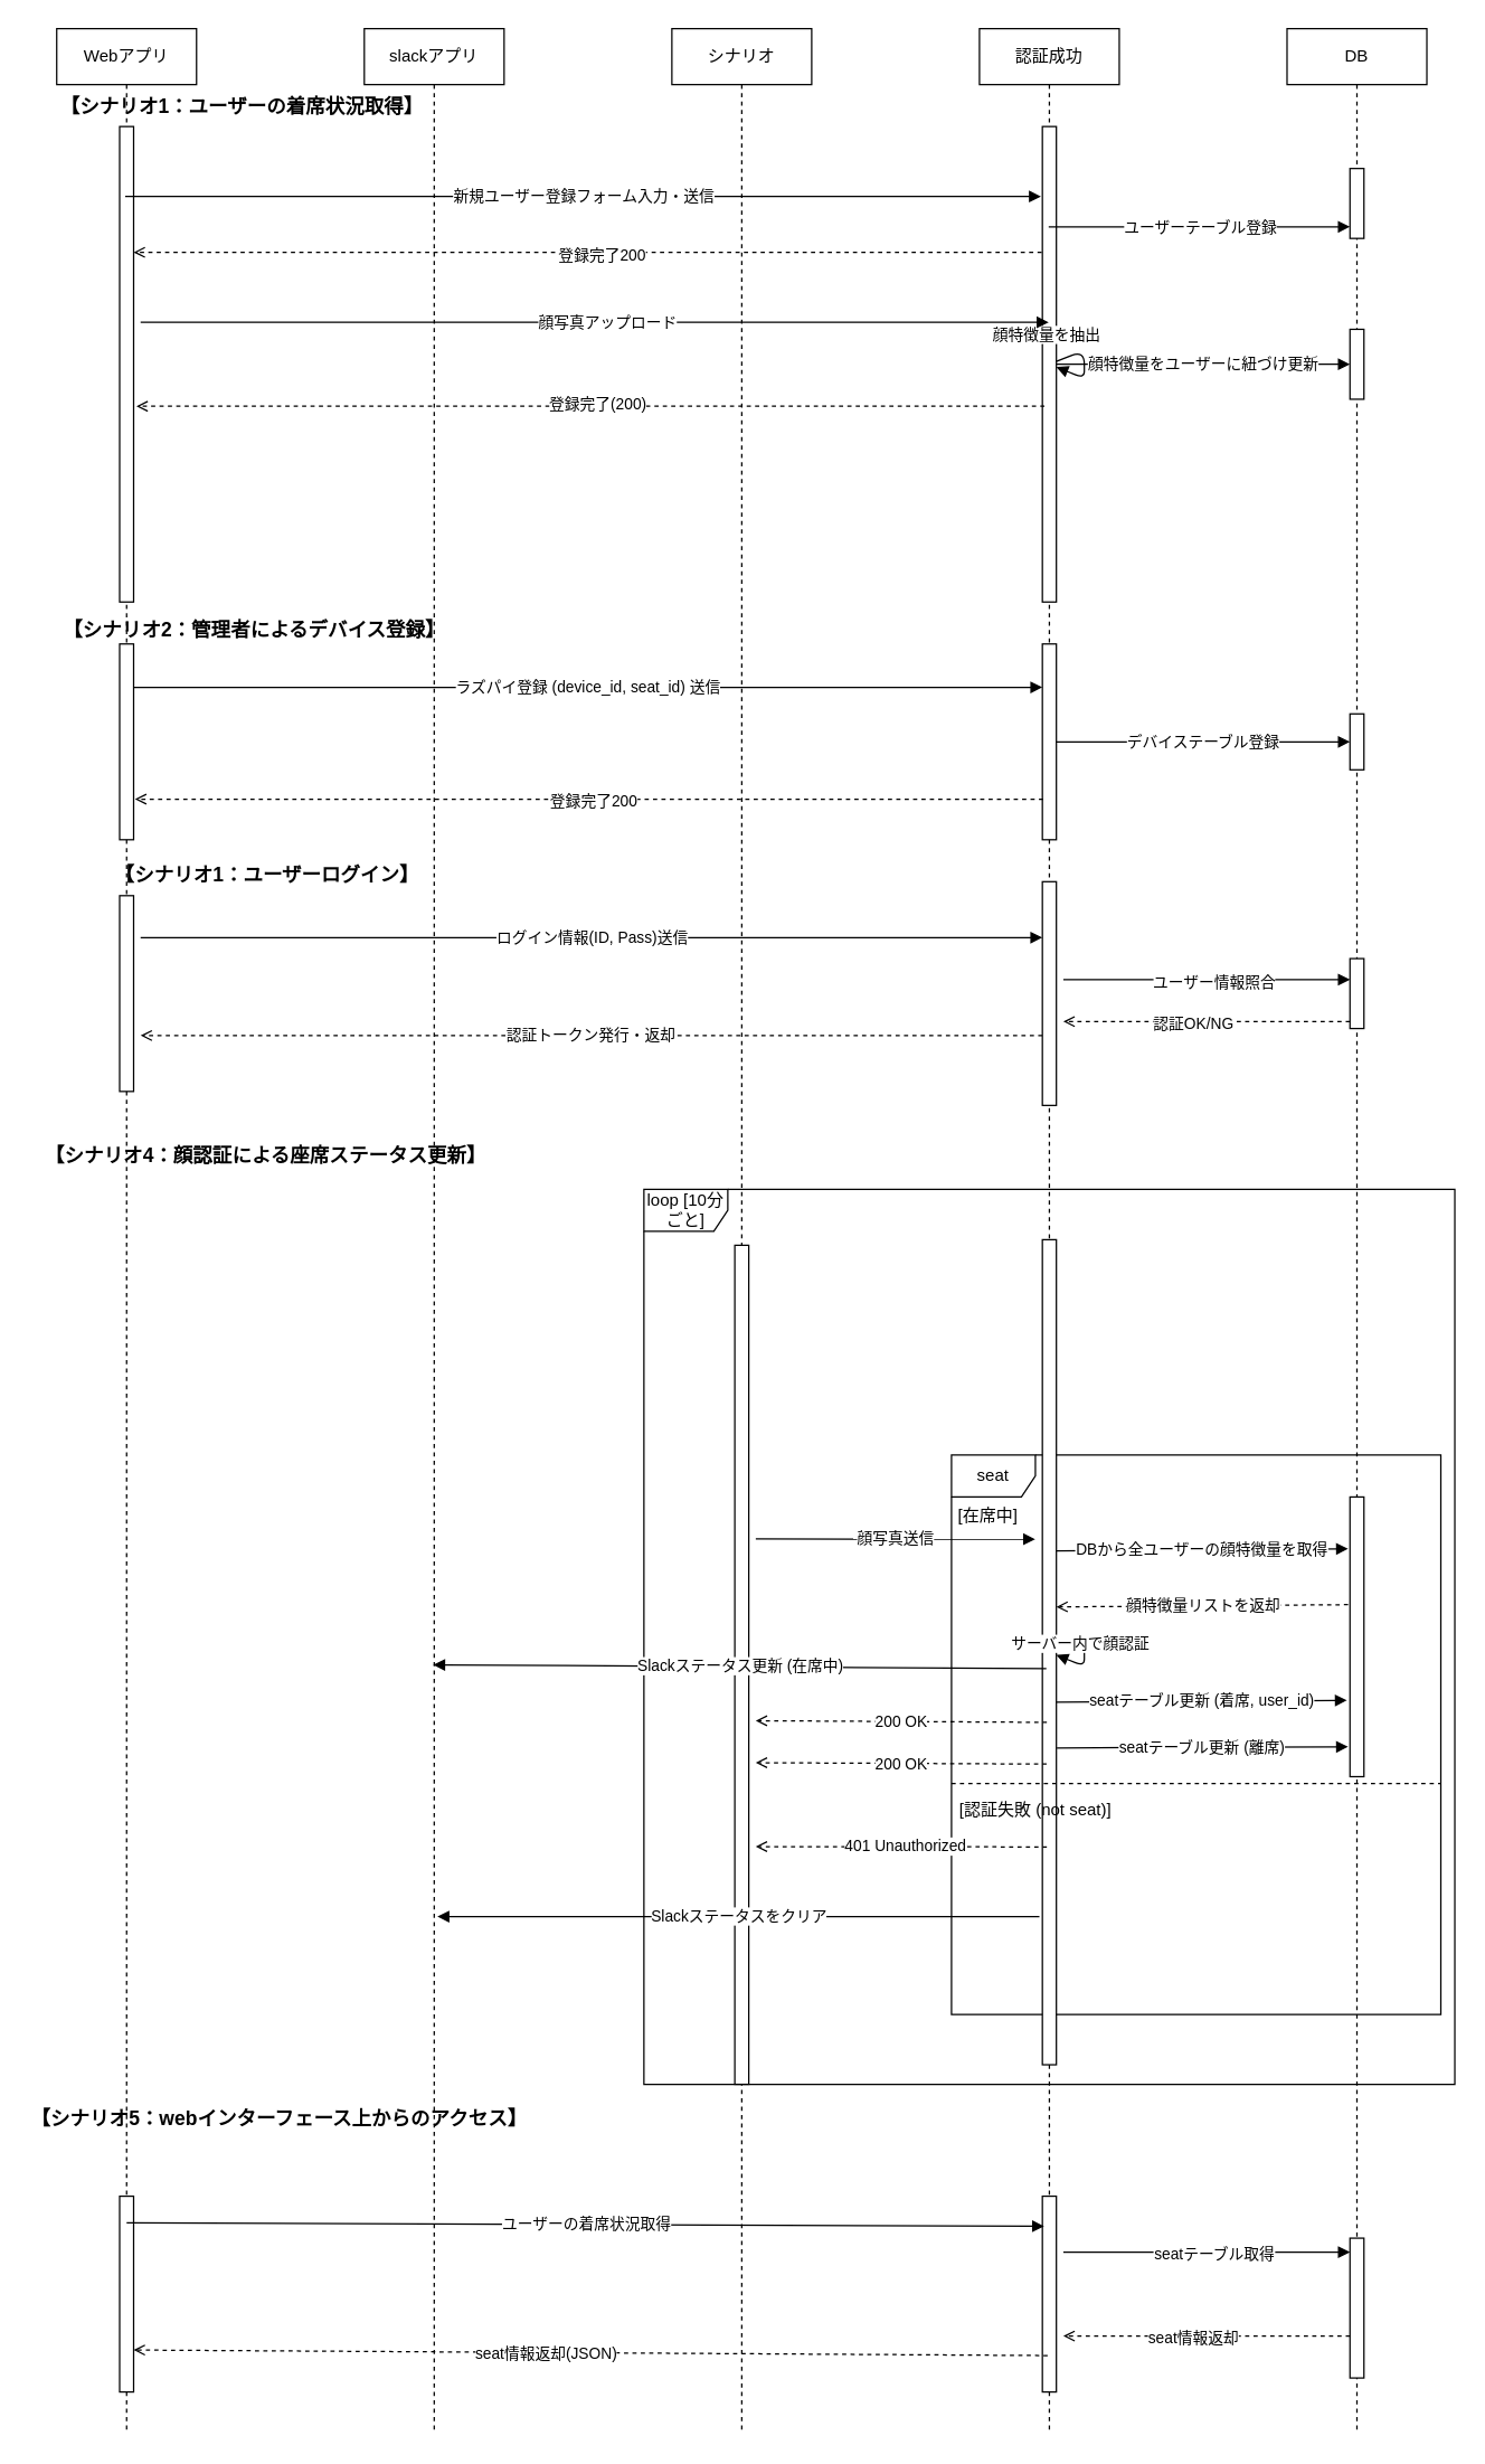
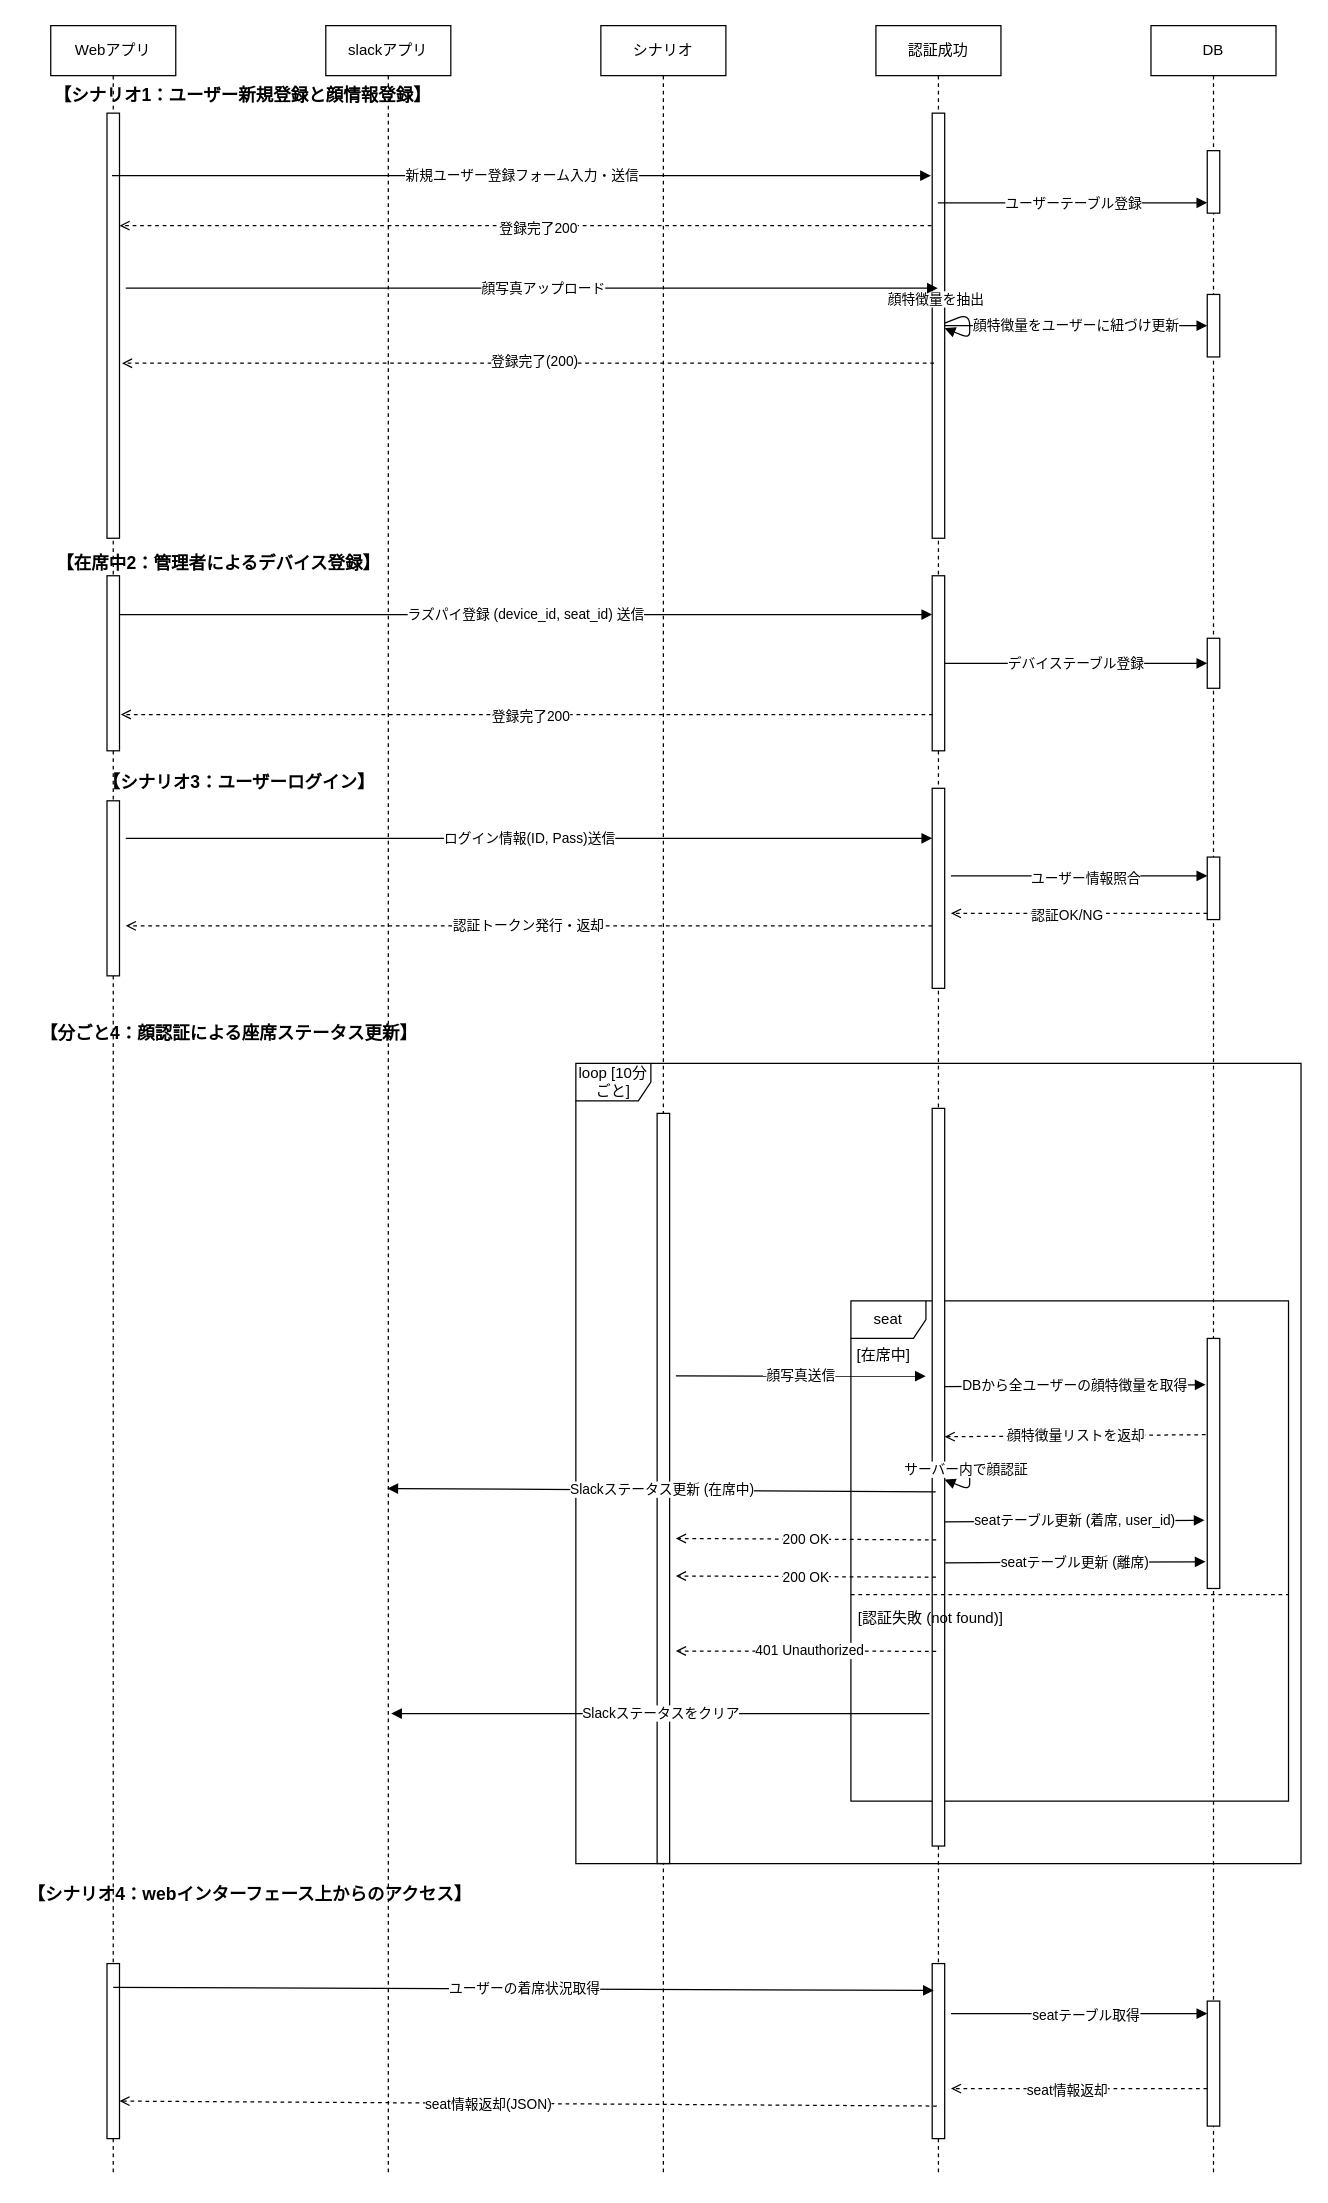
- <mxCell id="33" value="【シナリオ1：ユーザーの着席状況取得】" style="text;html=1;align=left;fontSize=14;fontStyle=1" vertex="1" parent="1"><mxGeometry x="41" y="61" width="410" height="30" as="geometry" /></mxCell>
+ <mxCell id="33" value="【シナリオ1：ユーザー新規登録と顔情報登録】" style="text;html=1;align=left;fontSize=14;fontStyle=1" vertex="1" parent="1"><mxGeometry x="41" y="61" width="410" height="30" as="geometry" /></mxCell>
- <mxCell id="37" value="【シナリオ2：管理者によるデバイス登録】" style="text;html=1;align=left;fontSize=14;fontStyle=1" vertex="1" parent="1"><mxGeometry x="43" y="435" width="410" height="30" as="geometry" /></mxCell>
+ <mxCell id="37" value="【在席中2：管理者によるデバイス登録】" style="text;html=1;align=left;fontSize=14;fontStyle=1" vertex="1" parent="1"><mxGeometry x="43" y="435" width="410" height="30" as="geometry" /></mxCell>
- <mxCell id="42" value="【シナリオ1：ユーザーログイン】" style="text;html=1;align=left;fontSize=14;fontStyle=1" vertex="1" parent="1"><mxGeometry x="80" y="610" width="230" height="30" as="geometry" /></mxCell>
+ <mxCell id="42" value="【シナリオ3：ユーザーログイン】" style="text;html=1;align=left;fontSize=14;fontStyle=1" vertex="1" parent="1"><mxGeometry x="80" y="610" width="230" height="30" as="geometry" /></mxCell>
- <mxCell id="45" value="【シナリオ4：顔認証による座席ステータス更新】" style="text;html=1;align=left;fontSize=14;fontStyle=1" vertex="1" parent="1"><mxGeometry x="30" y="811" width="410" height="30" as="geometry" /></mxCell>
+ <mxCell id="45" value="【分ごと4：顔認証による座席ステータス更新】" style="text;html=1;align=left;fontSize=14;fontStyle=1" vertex="1" parent="1"><mxGeometry x="30" y="811" width="410" height="30" as="geometry" /></mxCell>
- <mxCell id="53" value="[認証失敗 (not seat)]" style="text;html=1;align=left;" vertex="1" parent="1"><mxGeometry x="684" y="1280" width="160" height="30" as="geometry" /></mxCell>
+ <mxCell id="53" value="[認証失敗 (not found)]" style="text;html=1;align=left;" vertex="1" parent="1"><mxGeometry x="684" y="1280" width="160" height="30" as="geometry" /></mxCell>
- <mxCell id="64" value="【シナリオ5：webインターフェース上からのアクセス】" style="text;html=1;align=left;fontSize=14;fontStyle=1" vertex="1" parent="1"><mxGeometry x="20" y="1500" width="410" height="30" as="geometry" /></mxCell>
+ <mxCell id="64" value="【シナリオ4：webインターフェース上からのアクセス】" style="text;html=1;align=left;fontSize=14;fontStyle=1" vertex="1" parent="1"><mxGeometry x="20" y="1500" width="410" height="30" as="geometry" /></mxCell>
